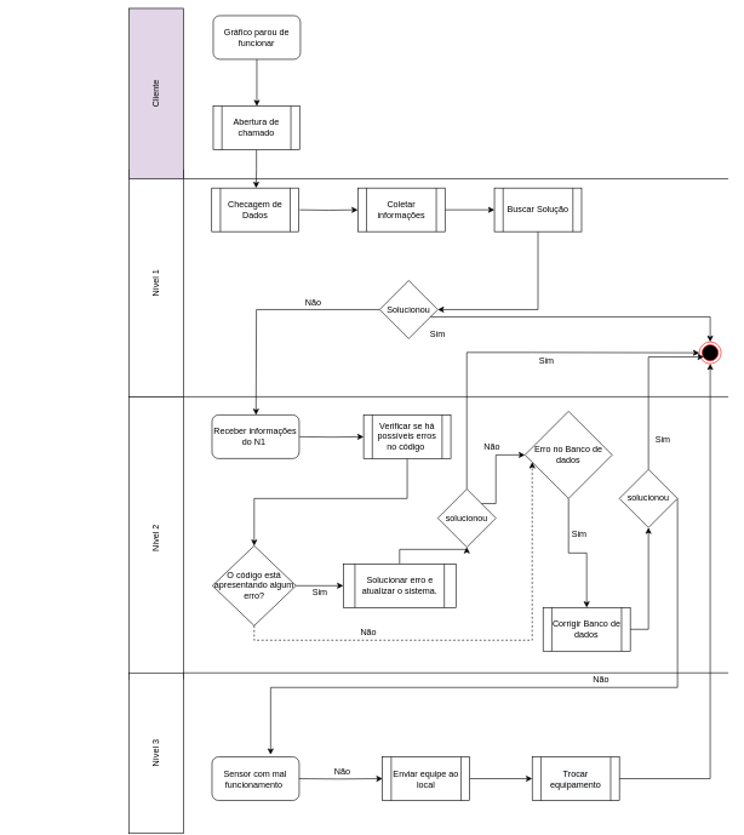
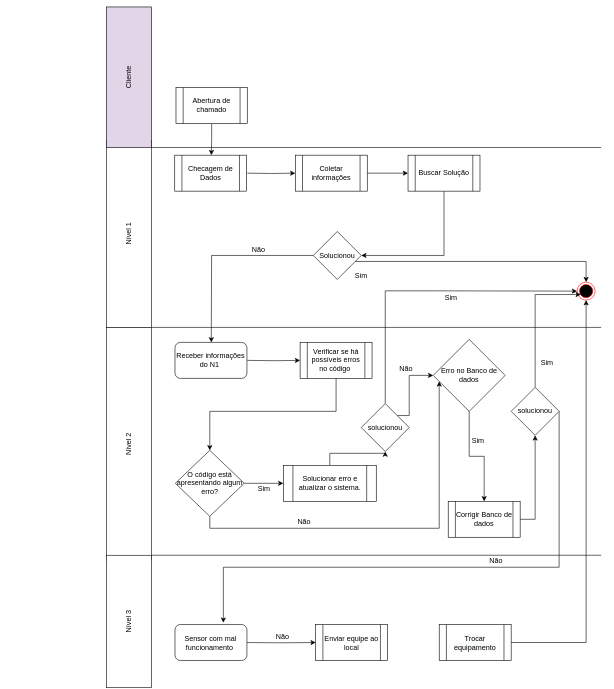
- <mxCell id="17" value="Gráfico parou de funcionar" style="rounded=1;whiteSpace=wrap;html=1;" parent="1" vertex="1"><mxGeometry x="292.99" y="20.55" width="120" height="60" as="geometry" /></mxCell>
- <mxCell id="16" style="edgeStyle=orthogonalEdgeStyle;rounded=0;orthogonalLoop=1;jettySize=auto;html=1;" parent="1" source="17" target="15" edge="1"><mxGeometry relative="1" as="geometry"><Array as="points"><mxPoint x="353" y="55" /><mxPoint x="353" y="55" /></Array></mxGeometry></mxCell>
- <mxCell id="10" style="edgeStyle=orthogonalEdgeStyle;rounded=0;orthogonalLoop=1;jettySize=auto;html=1;exitX=0.5;exitY=1;exitDx=0;exitDy=0;dashed=1;" parent="1" source="11" target="45" edge="1"><mxGeometry relative="1" as="geometry"><mxPoint x="732" y="715" as="targetPoint" /><Array as="points"><mxPoint x="349" y="880" /><mxPoint x="732" y="880" /></Array></mxGeometry></mxCell>
+ <mxCell id="10" style="edgeStyle=orthogonalEdgeStyle;rounded=0;orthogonalLoop=1;jettySize=auto;html=1;exitX=0.5;exitY=1;exitDx=0;exitDy=0;" parent="1" source="11" target="45" edge="1"><mxGeometry relative="1" as="geometry"><mxPoint x="732" y="715" as="targetPoint" /><Array as="points"><mxPoint x="349" y="880" /><mxPoint x="732" y="880" /></Array></mxGeometry></mxCell>
- <mxCell id="52" style="edgeStyle=orthogonalEdgeStyle;rounded=0;orthogonalLoop=1;jettySize=auto;html=1;entryX=0;entryY=0.5;entryDx=0;entryDy=0;" parent="1" source="53" target="36" edge="1"><mxGeometry relative="1" as="geometry" /></mxCell>
